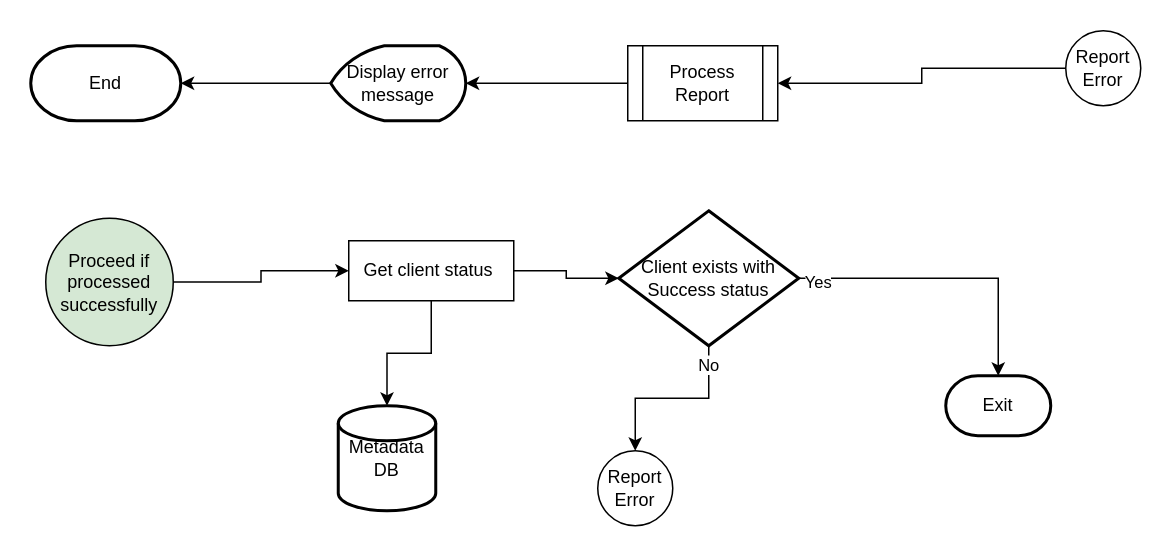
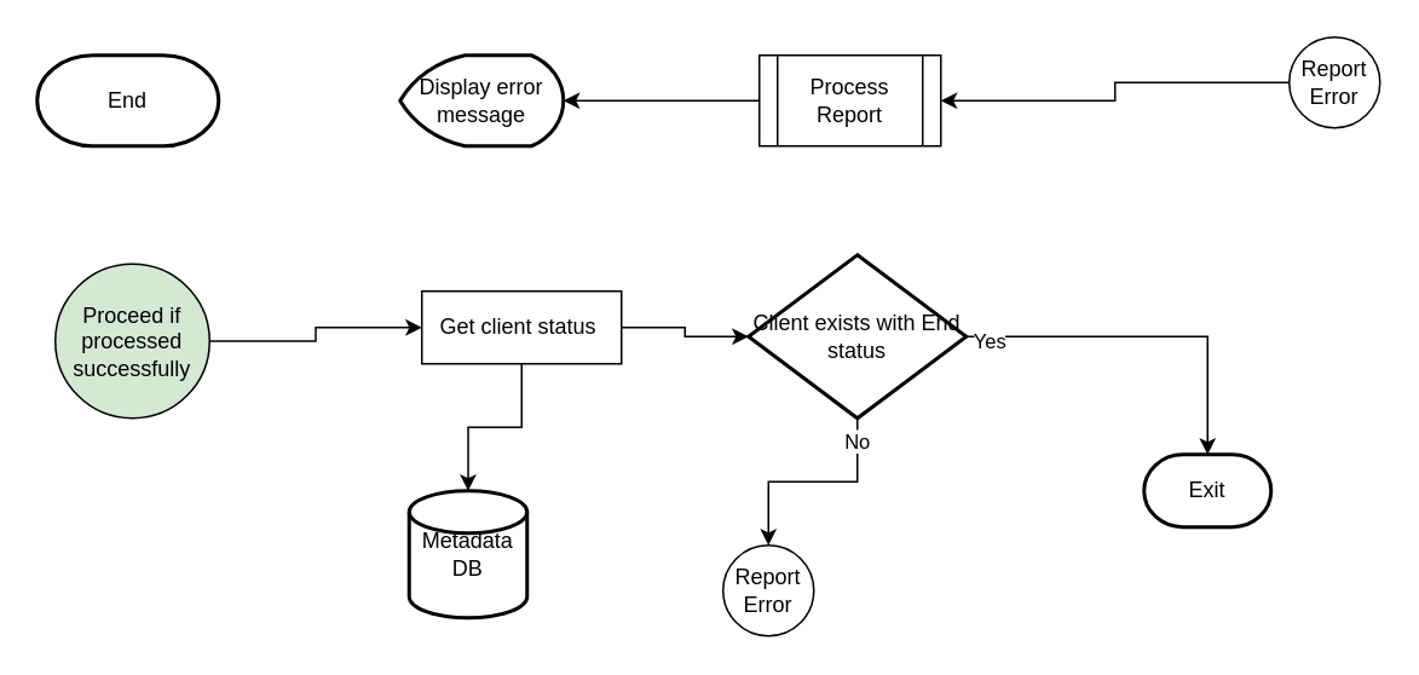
- <mxCell id="2" style="edgeStyle=orthogonalEdgeStyle;rounded=0;orthogonalLoop=1;jettySize=auto;html=1;" edge="1" parent="1" source="3" target="4"><mxGeometry relative="1" as="geometry" /></mxCell>
- <mxCell id="15" value="Client exists with Success status" style="strokeWidth=2;html=1;shape=mxgraph.flowchart.decision;whiteSpace=wrap;" vertex="1" parent="1"><mxGeometry x="412" y="140" width="120" height="90" as="geometry" /></mxCell>
+ <mxCell id="15" value="Client exists with End status" style="strokeWidth=2;html=1;shape=mxgraph.flowchart.decision;whiteSpace=wrap;" vertex="1" parent="1"><mxGeometry x="412" y="140" width="120" height="90" as="geometry" /></mxCell>
